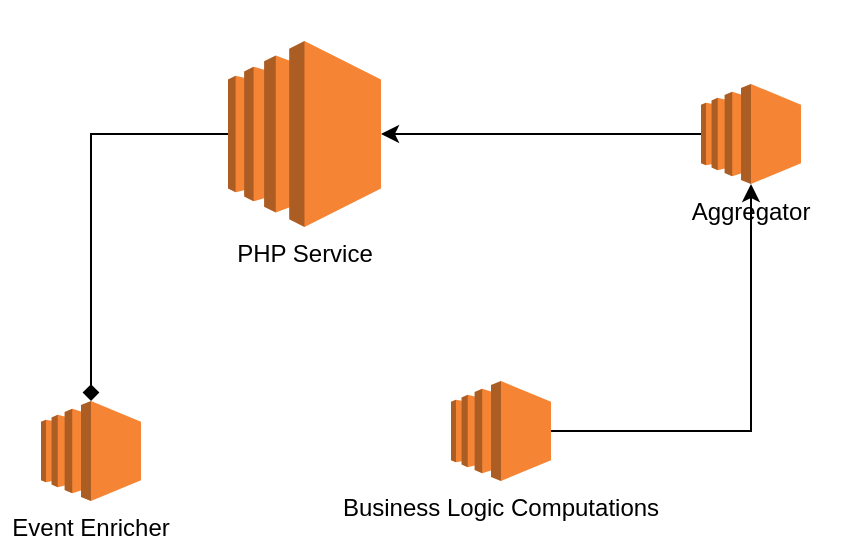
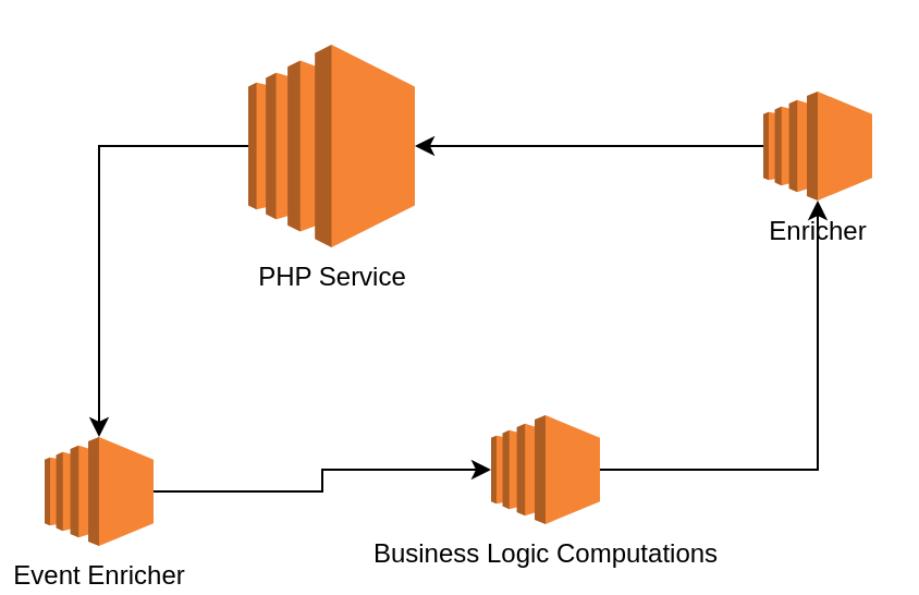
- <mxCell id="9" value="Aggregator" style="outlineConnect=0;dashed=0;verticalLabelPosition=bottom;verticalAlign=top;align=center;html=1;shape=mxgraph.aws3.ec2;fillColor=#F58534;gradientColor=none;" vertex="1" parent="1"><mxGeometry x="350" y="41.5" width="50" height="50" as="geometry" /></mxCell>
+ <mxCell id="9" value="Enricher" style="outlineConnect=0;dashed=0;verticalLabelPosition=bottom;verticalAlign=top;align=center;html=1;shape=mxgraph.aws3.ec2;fillColor=#F58534;gradientColor=none;" vertex="1" parent="1"><mxGeometry x="350" y="41.5" width="50" height="50" as="geometry" /></mxCell>
- <mxCell id="2" style="edgeStyle=orthogonalEdgeStyle;rounded=0;orthogonalLoop=1;jettySize=auto;html=1;endArrow=diamond;" edge="1" parent="1" source="3" target="4"><mxGeometry relative="1" as="geometry" /></mxCell>
+ <mxCell id="2" style="edgeStyle=orthogonalEdgeStyle;rounded=0;orthogonalLoop=1;jettySize=auto;html=1;" edge="1" parent="1" source="3" target="4"><mxGeometry relative="1" as="geometry" /></mxCell>
+ <mxCell id="7" style="edgeStyle=orthogonalEdgeStyle;rounded=0;orthogonalLoop=1;jettySize=auto;html=1;entryX=0;entryY=0.5;entryDx=0;entryDy=0;entryPerimeter=0;" edge="1" parent="1" source="4" target="6"><mxGeometry relative="1" as="geometry" /></mxCell>
